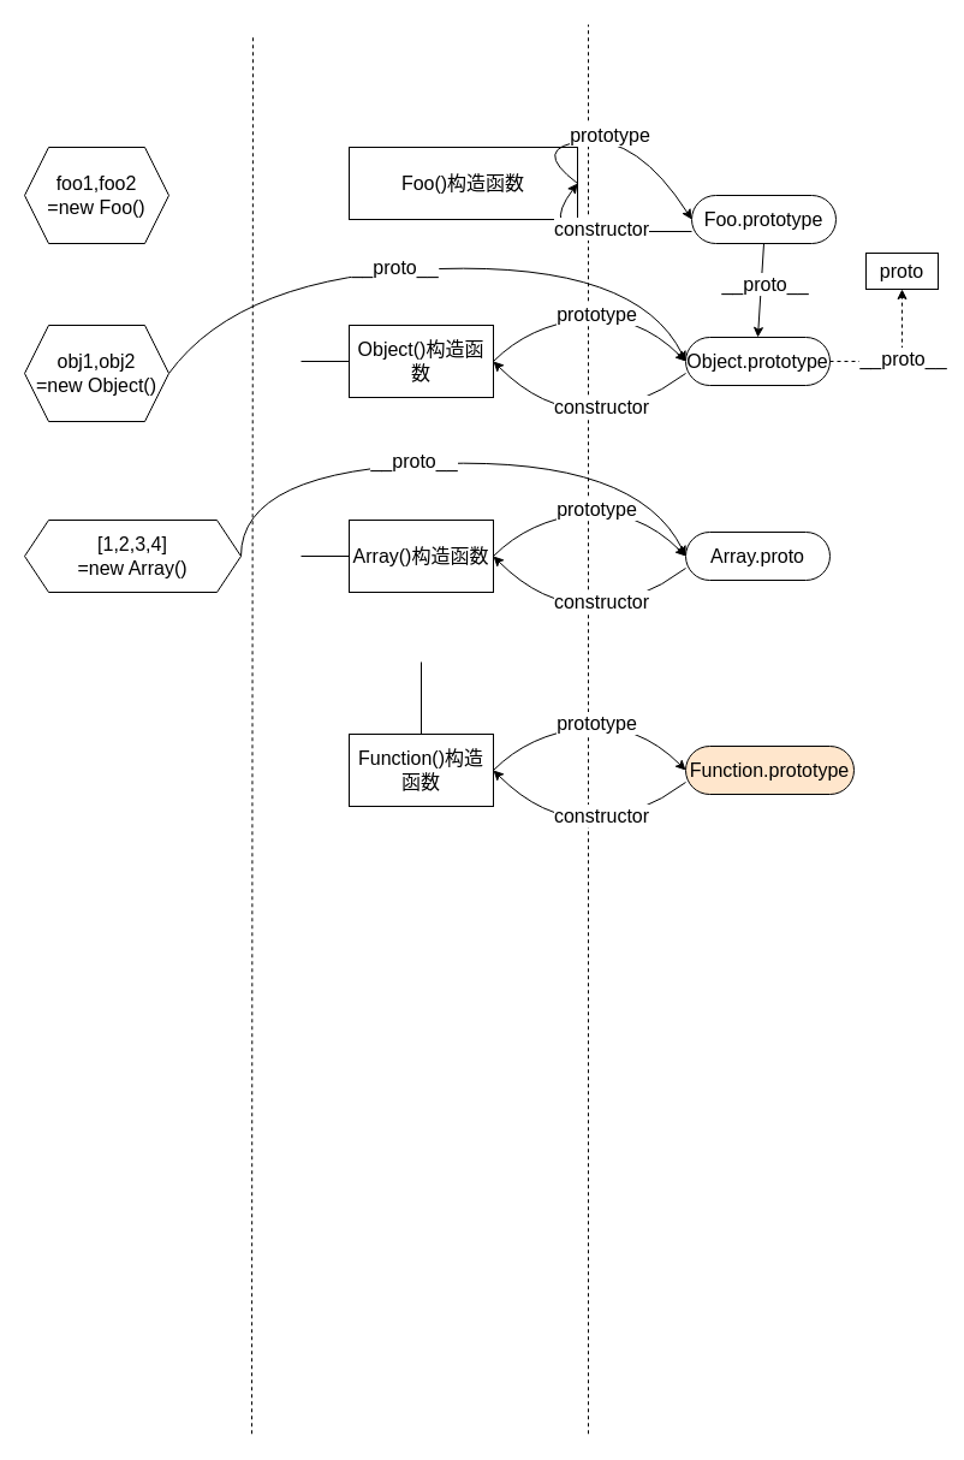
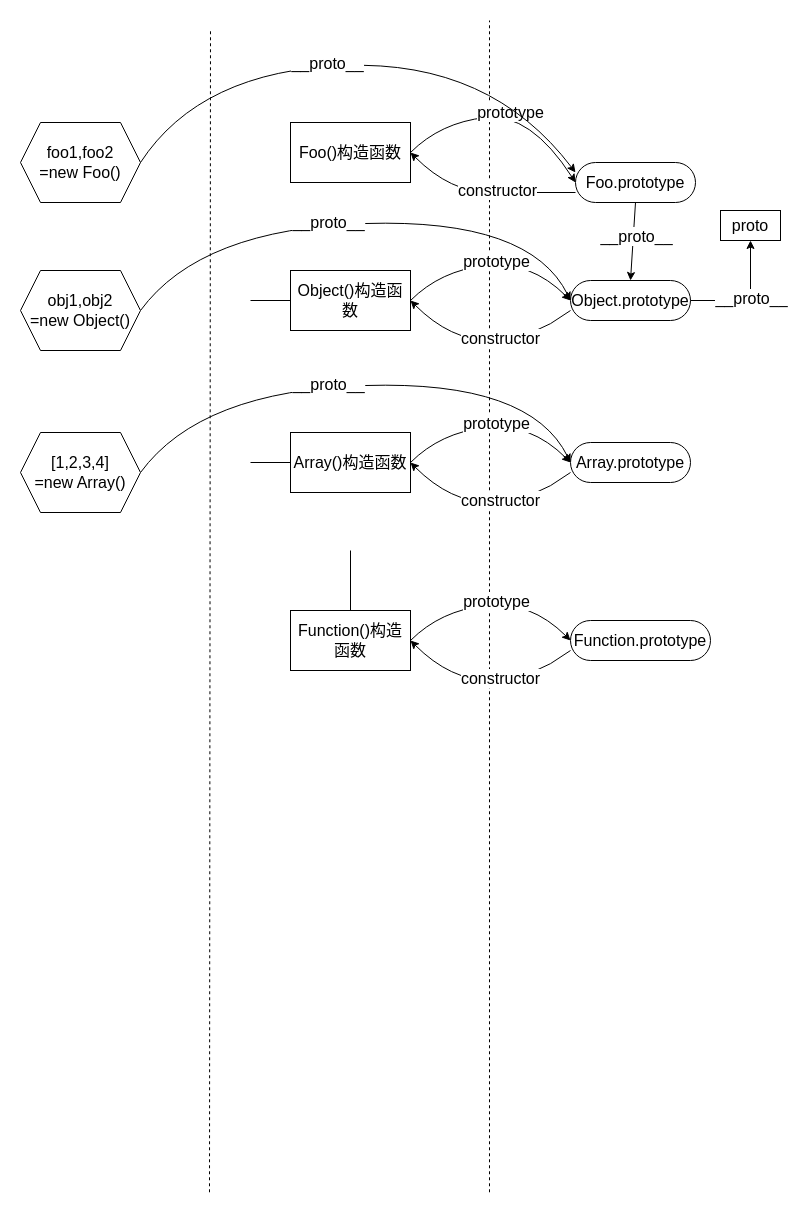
+ <mxCell id="29" value="" style="curved=1;endArrow=classic;html=1;fontSize=16;exitX=1;exitY=0.5;exitDx=0;exitDy=0;entryX=0;entryY=0.25;entryDx=0;entryDy=0;" edge="1" parent="1" source="28" target="8"><mxGeometry width="50" height="50" relative="1" as="geometry"><mxPoint x="260" y="270" as="sourcePoint" /><mxPoint x="310" y="220" as="targetPoint" /><Array as="points"><mxPoint x="200" y="70" /><mxPoint x="490" y="60" /></Array></mxGeometry></mxCell>
+ <mxCell id="30" value="__proto__" style="edgeLabel;html=1;align=center;verticalAlign=middle;resizable=0;points=[];fontSize=16;" vertex="1" connectable="0" parent="29"><mxGeometry x="-0.125" y="3" relative="1" as="geometry"><mxPoint as="offset" /></mxGeometry></mxCell>
- <mxCell id="4" value="&lt;font style=&quot;font-size: 16px&quot;&gt;Foo()构造函数&lt;/font&gt;" style="rounded=0;whiteSpace=wrap;html=1;" vertex="1" parent="1"><mxGeometry x="290" y="122" width="190" height="60" as="geometry" /></mxCell>
+ <mxCell id="4" value="&lt;font style=&quot;font-size: 16px&quot;&gt;Foo()构造函数&lt;/font&gt;" style="rounded=0;whiteSpace=wrap;html=1;" vertex="1" parent="1"><mxGeometry x="290" y="122" width="120" height="60" as="geometry" /></mxCell>
- <mxCell id="39" value="" style="endArrow=classic;html=1;fontSize=16;exitX=1;exitY=0.5;exitDx=0;exitDy=0;dashed=1;" edge="1" parent="1" source="11" target="41"><mxGeometry width="50" height="50" relative="1" as="geometry"><mxPoint x="450" y="270" as="sourcePoint" /><mxPoint x="750" y="230" as="targetPoint" /><Array as="points"><mxPoint x="750" y="300" /></Array></mxGeometry></mxCell>
+ <mxCell id="39" value="" style="endArrow=classic;html=1;fontSize=16;exitX=1;exitY=0.5;exitDx=0;exitDy=0;" edge="1" parent="1" source="11" target="41"><mxGeometry width="50" height="50" relative="1" as="geometry"><mxPoint x="450" y="270" as="sourcePoint" /><mxPoint x="750" y="230" as="targetPoint" /><Array as="points"><mxPoint x="750" y="300" /></Array></mxGeometry></mxCell>
- <mxCell id="36" value="[1,2,3,4]&lt;br&gt;=new Array()" style="shape=hexagon;perimeter=hexagonPerimeter2;whiteSpace=wrap;html=1;fixedSize=1;fontSize=16;" vertex="1" parent="1"><mxGeometry x="20" y="432" width="180" height="60" as="geometry" /></mxCell>
+ <mxCell id="36" value="[1,2,3,4]&lt;br&gt;=new Array()" style="shape=hexagon;perimeter=hexagonPerimeter2;whiteSpace=wrap;html=1;fixedSize=1;fontSize=16;" vertex="1" parent="1"><mxGeometry x="20" y="432" width="120" height="80" as="geometry" /></mxCell>
- <mxCell id="10" value="Array.proto" style="rounded=1;whiteSpace=wrap;html=1;fontSize=16;arcSize=50;" vertex="1" parent="1"><mxGeometry x="570" y="442" width="120" height="40" as="geometry" /></mxCell>
+ <mxCell id="10" value="Array.prototype" style="rounded=1;whiteSpace=wrap;html=1;fontSize=16;arcSize=50;" vertex="1" parent="1"><mxGeometry x="570" y="442" width="120" height="40" as="geometry" /></mxCell>
- <mxCell id="9" value="Function.prototype" style="rounded=1;whiteSpace=wrap;html=1;fontSize=16;arcSize=50;fillColor=#ffe6cc;" vertex="1" parent="1"><mxGeometry x="570" y="620" width="140" height="40" as="geometry" /></mxCell>
+ <mxCell id="9" value="Function.prototype" style="rounded=1;whiteSpace=wrap;html=1;fontSize=16;arcSize=50;" vertex="1" parent="1"><mxGeometry x="570" y="620" width="140" height="40" as="geometry" /></mxCell>
